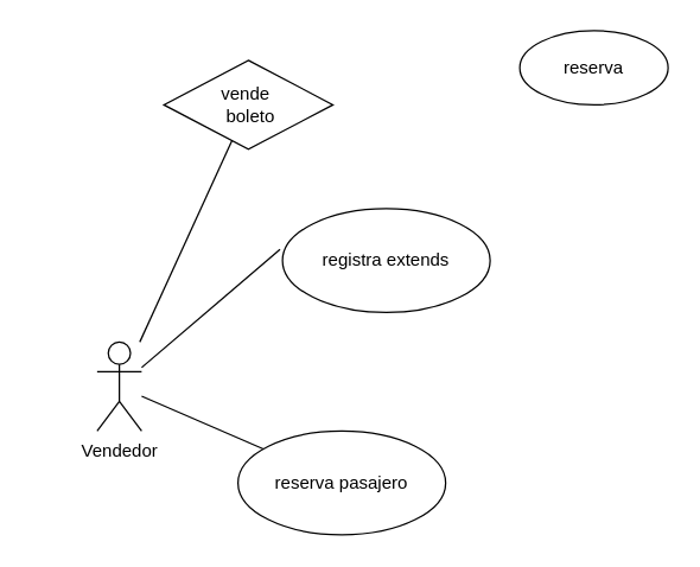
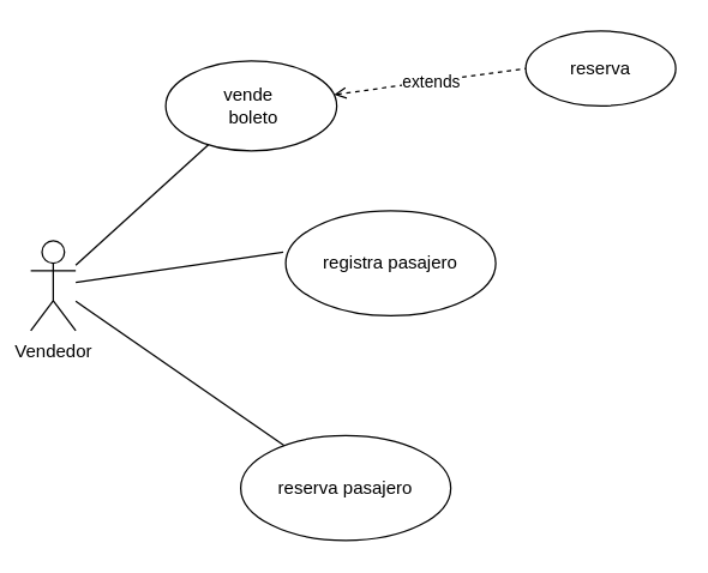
+ <mxCell id="6" value="extends" style="edgeStyle=none;rounded=0;orthogonalLoop=1;jettySize=auto;html=1;entryX=0;entryY=0.5;entryDx=0;entryDy=0;endArrow=none;endFill=0;dashed=1;startArrow=open;startFill=0;" edge="1" parent="1" source="7" target="10"><mxGeometry relative="1" as="geometry" /></mxCell>
- <mxCell id="7" value="vende&amp;nbsp;&lt;br&gt;&amp;nbsp;boleto" style="rhombus;whiteSpace=wrap;html=1;" vertex="1" parent="1"><mxGeometry x="110" y="40" width="114" height="60" as="geometry" /></mxCell>
+ <mxCell id="7" value="vende&amp;nbsp;&lt;br&gt;&amp;nbsp;boleto" style="ellipse;whiteSpace=wrap;html=1;" vertex="1" parent="1"><mxGeometry x="110" y="40" width="114" height="60" as="geometry" /></mxCell>
- <mxCell id="9" value="registra extends" style="ellipse;whiteSpace=wrap;html=1;" vertex="1" parent="1"><mxGeometry x="190" y="140" width="140" height="70" as="geometry" /></mxCell>
+ <mxCell id="9" value="registra pasajero" style="ellipse;whiteSpace=wrap;html=1;" vertex="1" parent="1"><mxGeometry x="190" y="140" width="140" height="70" as="geometry" /></mxCell>
- <mxCell id="5" value="Vendedor" style="shape=umlActor;verticalLabelPosition=bottom;verticalAlign=top;html=1;" vertex="1" parent="1"><mxGeometry x="65" y="230" width="30" height="60" as="geometry" /></mxCell>
+ <mxCell id="5" value="Vendedor" style="shape=umlActor;verticalLabelPosition=bottom;verticalAlign=top;html=1;" vertex="1" parent="1"><mxGeometry x="20" y="160" width="30" height="60" as="geometry" /></mxCell>
